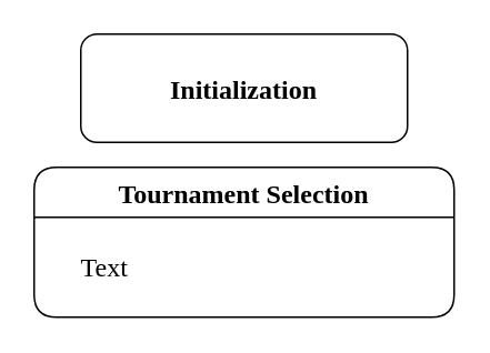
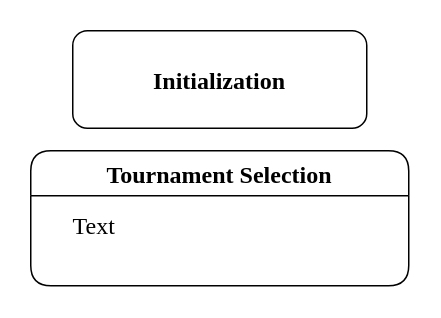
- <mxCell id="4" value="Text" style="text;html=1;align=center;verticalAlign=middle;resizable=0;points=[];autosize=1;strokeColor=none;fontSize=16;fontFamily=Microsoft Yahei;" vertex="1" parent="1"><mxGeometry x="42" y="150" width="40" height="20" as="geometry" /></mxCell>
+ <mxCell id="4" value="Text" style="text;html=1;align=center;verticalAlign=middle;resizable=0;points=[];autosize=1;strokeColor=none;fontSize=16;fontFamily=Microsoft Yahei;" vertex="1" parent="1"><mxGeometry x="42" y="140" width="40" height="20" as="geometry" /></mxCell>
